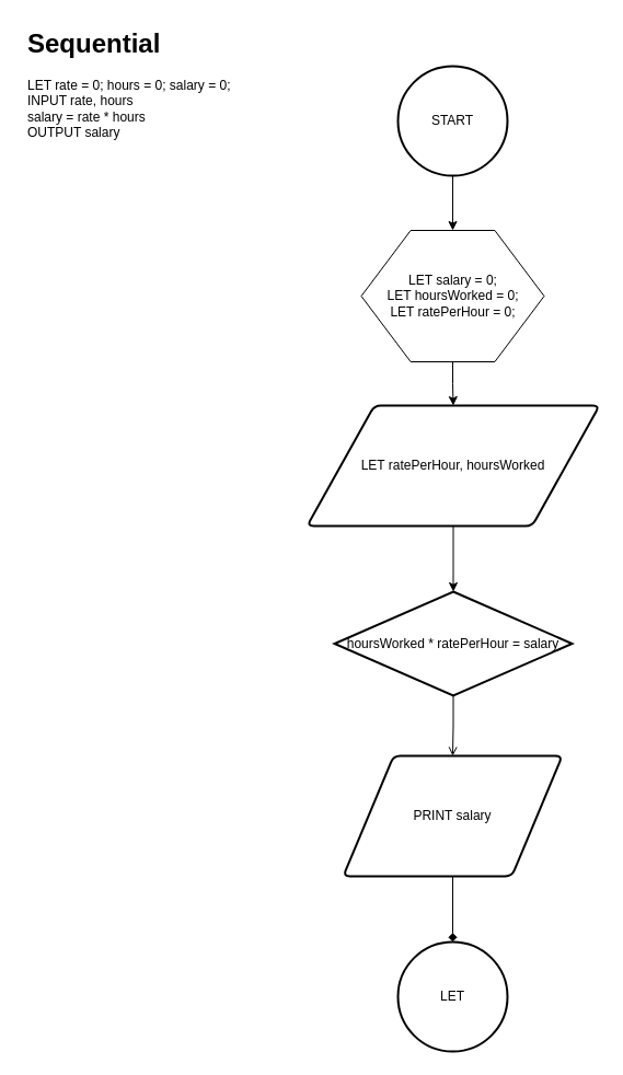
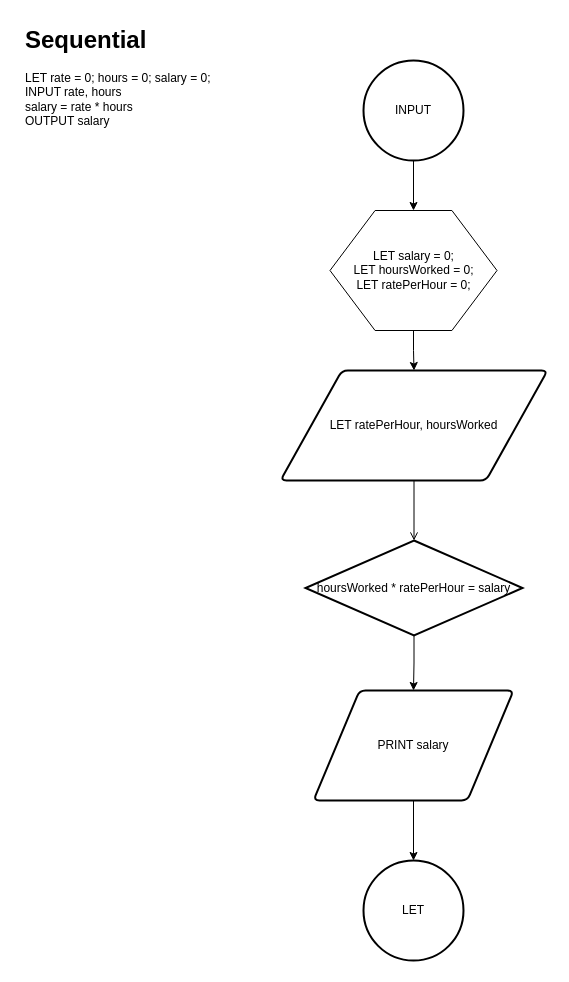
- <mxCell id="3" value="START" style="strokeWidth=2;html=1;shape=mxgraph.flowchart.start_2;whiteSpace=wrap;" vertex="1" parent="1"><mxGeometry x="363" y="60" width="100" height="100" as="geometry" /></mxCell>
+ <mxCell id="3" value="INPUT" style="strokeWidth=2;html=1;shape=mxgraph.flowchart.start_2;whiteSpace=wrap;" vertex="1" parent="1"><mxGeometry x="363" y="60" width="100" height="100" as="geometry" /></mxCell>
- <mxCell id="6" value="" style="edgeStyle=orthogonalEdgeStyle;rounded=0;orthogonalLoop=1;jettySize=auto;html=1;" edge="1" parent="1" source="7" target="9"><mxGeometry relative="1" as="geometry" /></mxCell>
+ <mxCell id="6" value="" style="edgeStyle=orthogonalEdgeStyle;rounded=0;orthogonalLoop=1;jettySize=auto;html=1;endArrow=open;" edge="1" parent="1" source="7" target="9"><mxGeometry relative="1" as="geometry" /></mxCell>
- <mxCell id="8" value="" style="edgeStyle=orthogonalEdgeStyle;rounded=0;orthogonalLoop=1;jettySize=auto;html=1;endArrow=open;" edge="1" parent="1" source="9" target="11"><mxGeometry relative="1" as="geometry" /></mxCell>
+ <mxCell id="8" value="" style="edgeStyle=orthogonalEdgeStyle;rounded=0;orthogonalLoop=1;jettySize=auto;html=1;" edge="1" parent="1" source="9" target="11"><mxGeometry relative="1" as="geometry" /></mxCell>
- <mxCell id="10" value="" style="edgeStyle=orthogonalEdgeStyle;rounded=0;orthogonalLoop=1;jettySize=auto;html=1;endArrow=diamond;" edge="1" parent="1" source="11" target="12"><mxGeometry relative="1" as="geometry" /></mxCell>
+ <mxCell id="10" value="" style="edgeStyle=orthogonalEdgeStyle;rounded=0;orthogonalLoop=1;jettySize=auto;html=1;" edge="1" parent="1" source="11" target="12"><mxGeometry relative="1" as="geometry" /></mxCell>
